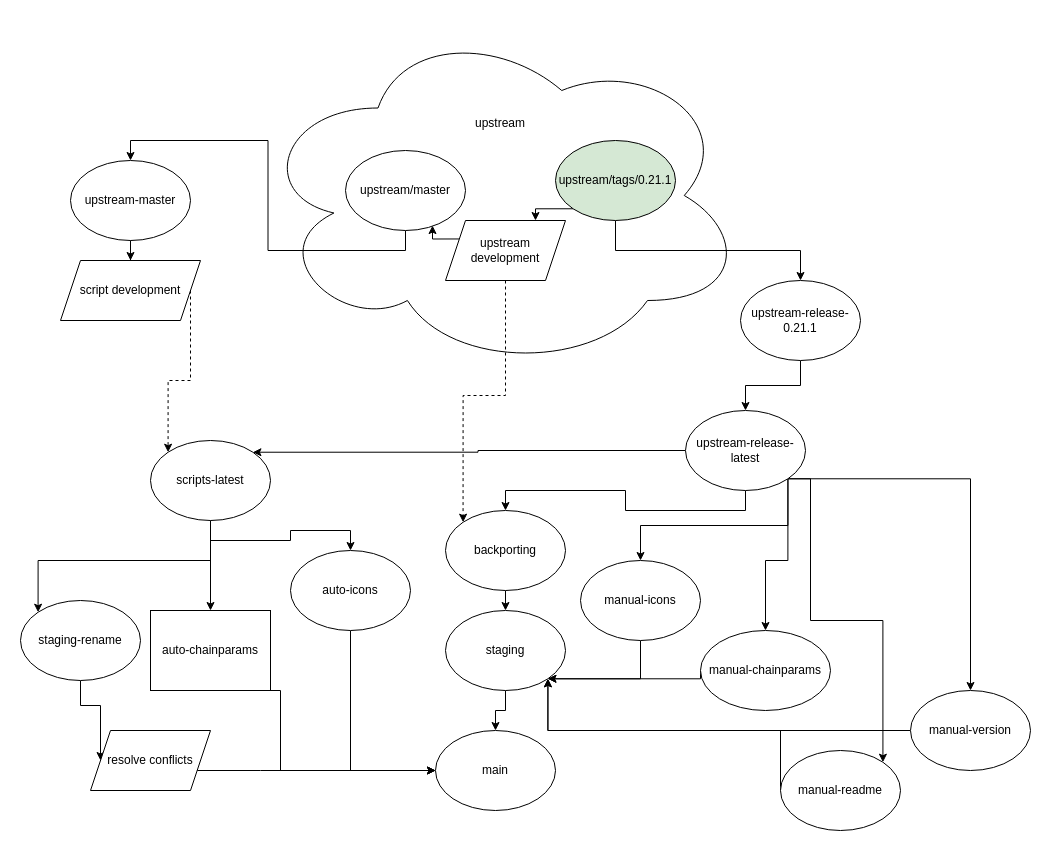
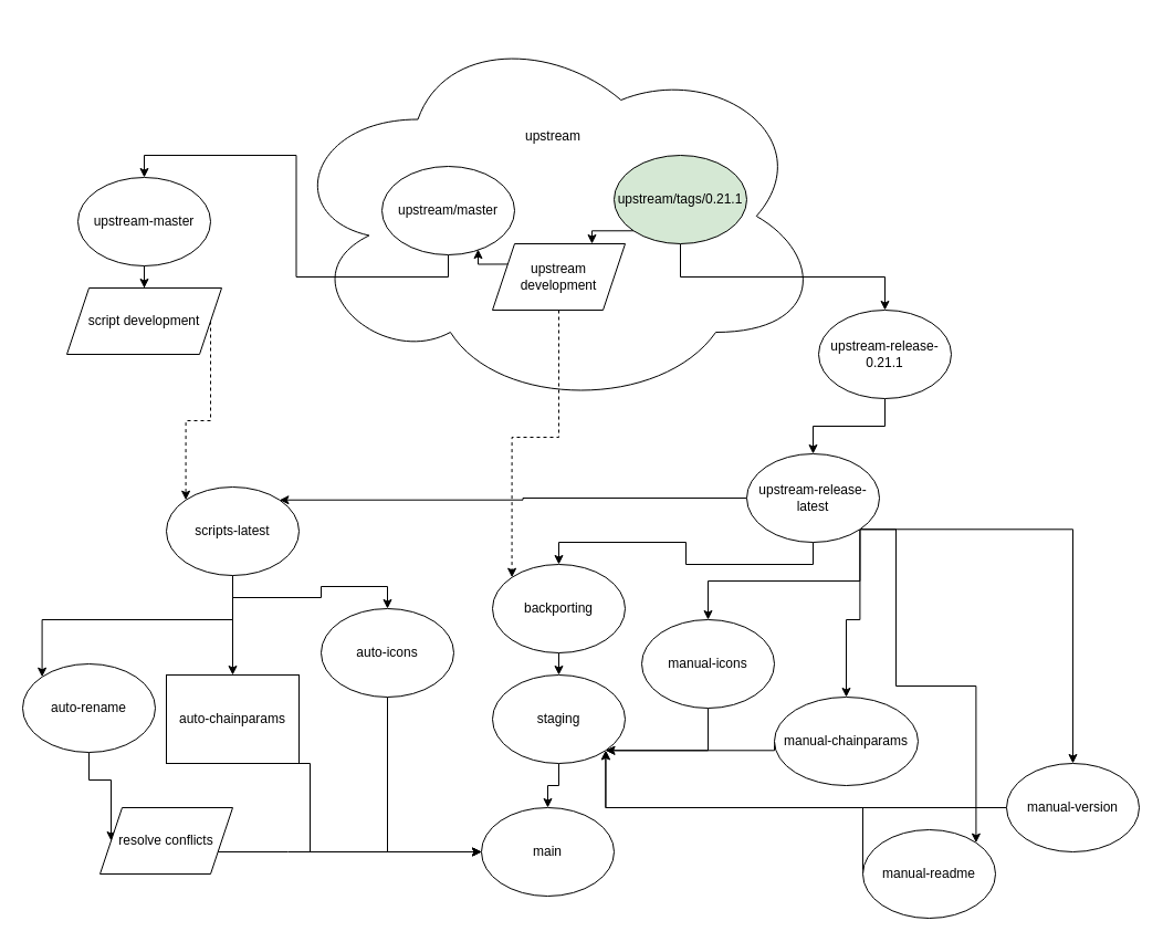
- <mxCell id="18" value="upstream-release-latest" style="ellipse;whiteSpace=wrap;html=1;" parent="1" vertex="1"><mxGeometry x="685" y="410" width="120" height="80" as="geometry" /></mxCell>
+ <mxCell id="18" value="upstream-release-latest" style="ellipse;whiteSpace=wrap;html=1;" parent="1" vertex="1"><mxGeometry x="675" y="410" width="120" height="80" as="geometry" /></mxCell>
- <mxCell id="38" value="staging-rename" style="ellipse;whiteSpace=wrap;html=1;" vertex="1" parent="1"><mxGeometry x="20" y="600" width="120" height="80" as="geometry" /></mxCell>
+ <mxCell id="38" value="auto-rename" style="ellipse;whiteSpace=wrap;html=1;" vertex="1" parent="1"><mxGeometry x="20" y="600" width="120" height="80" as="geometry" /></mxCell>
